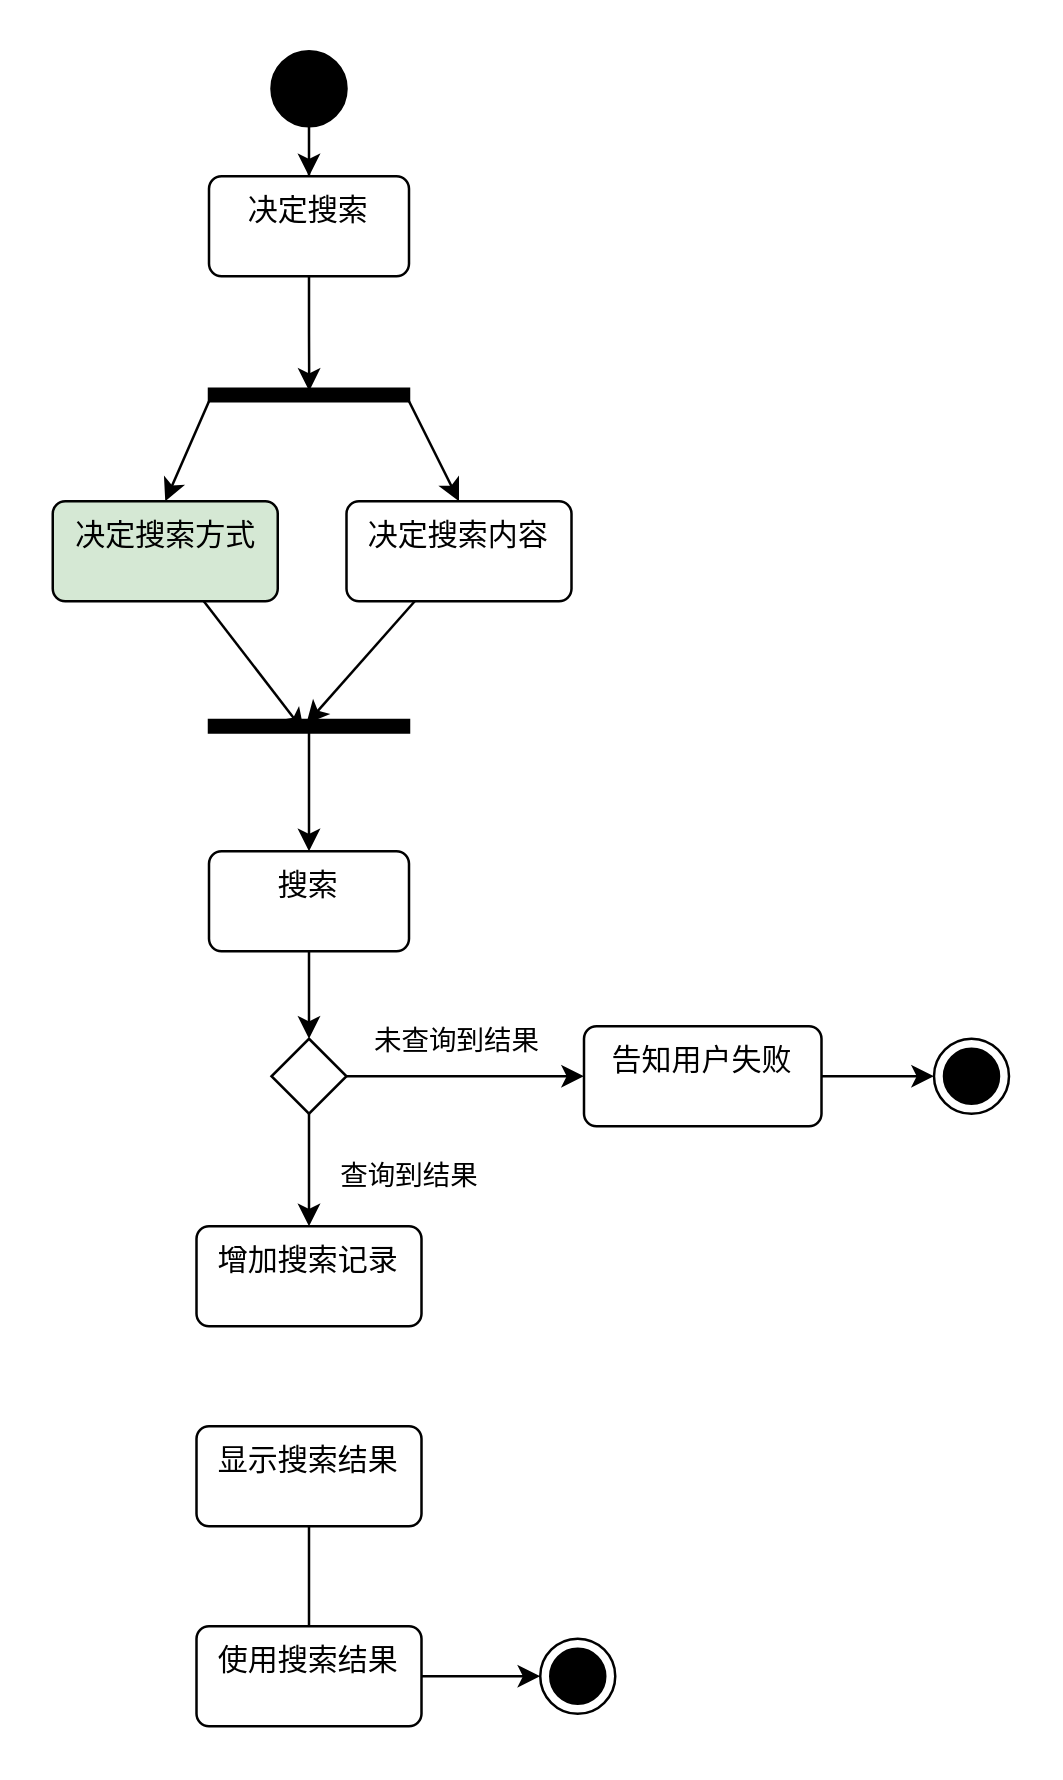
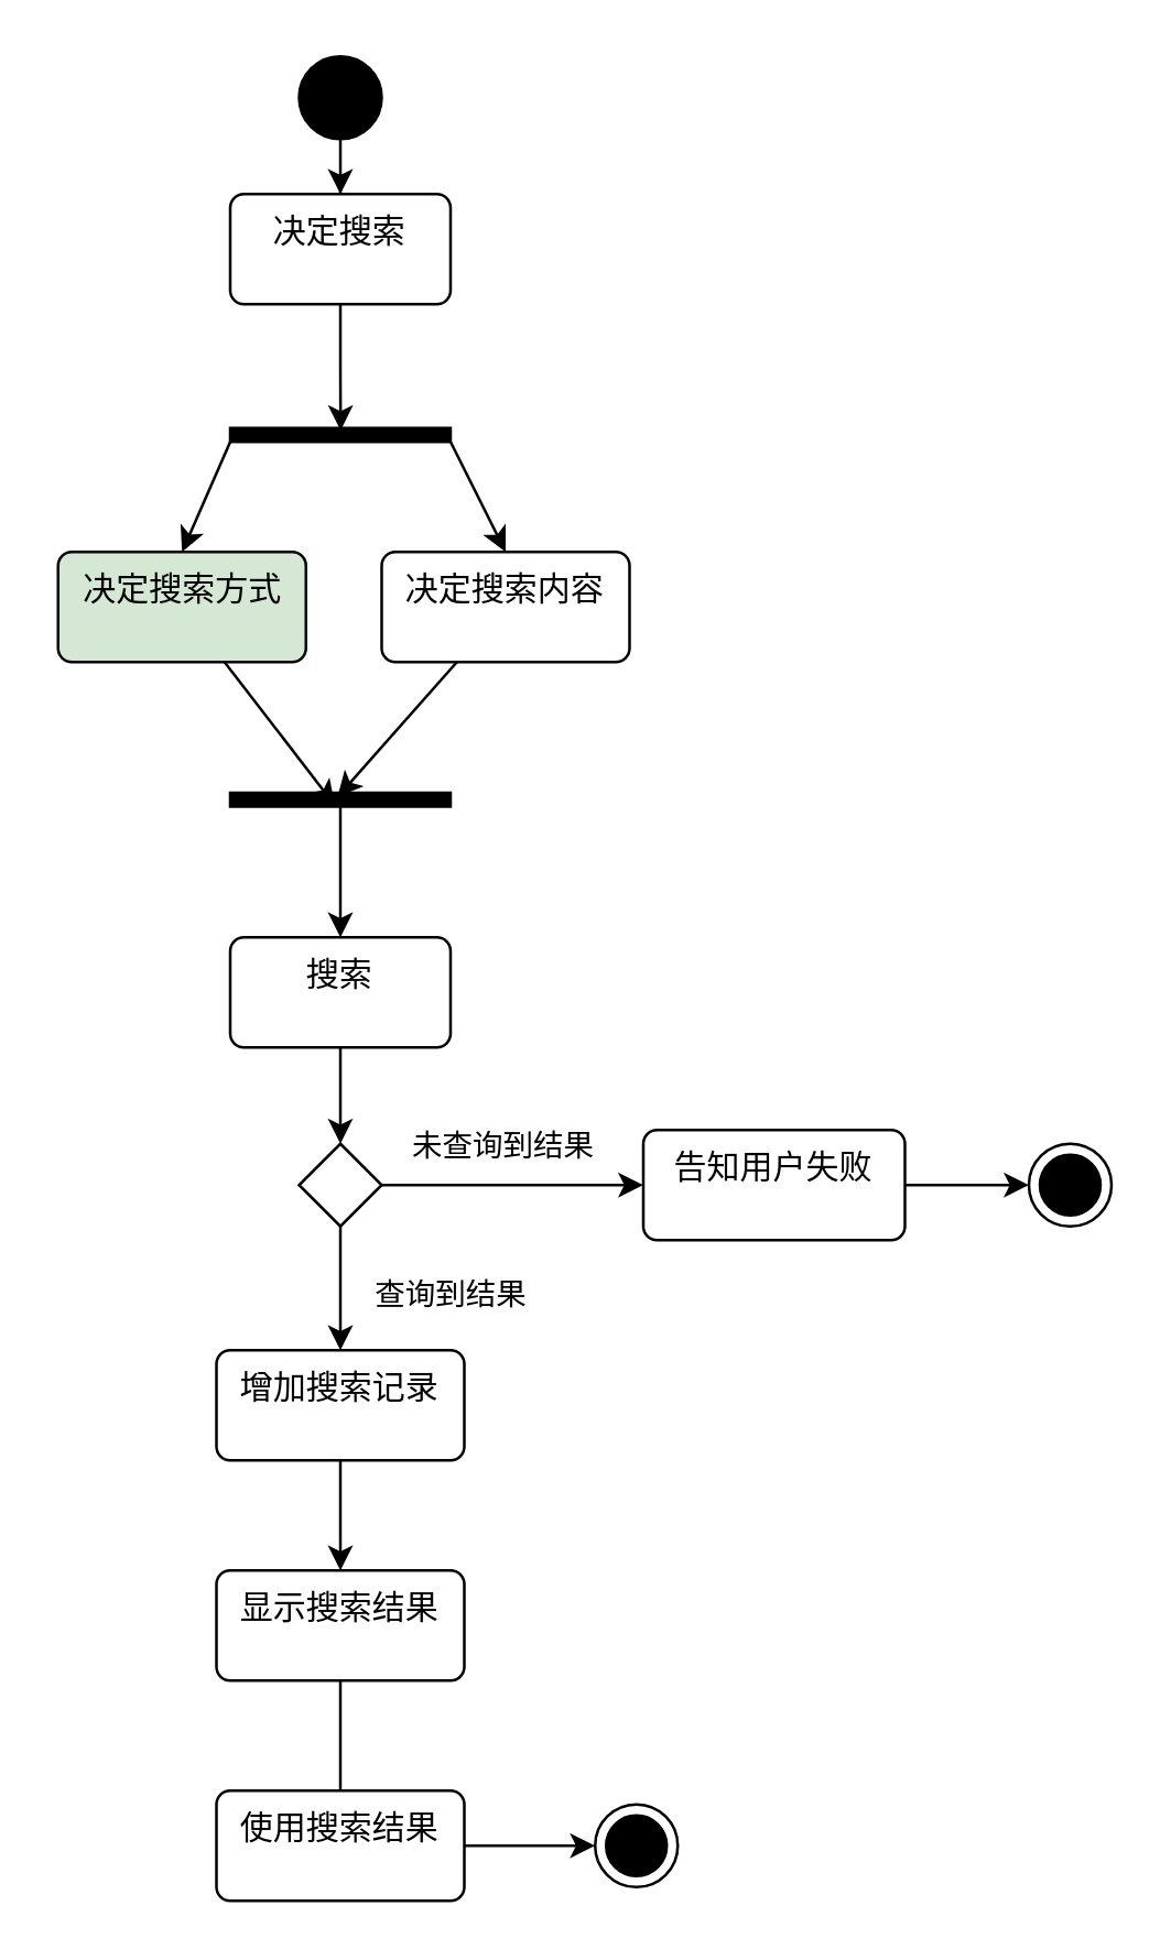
+ <mxCell id="8" style="edgeStyle=orthogonalEdgeStyle;rounded=0;orthogonalLoop=1;jettySize=auto;html=1;" edge="1" parent="1" source="9" target="30"><mxGeometry relative="1" as="geometry" /></mxCell>
